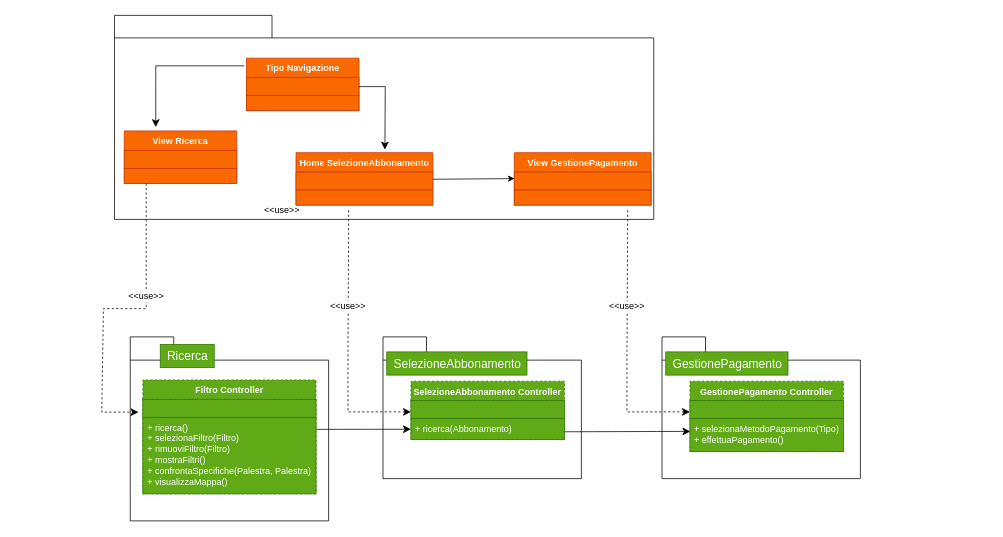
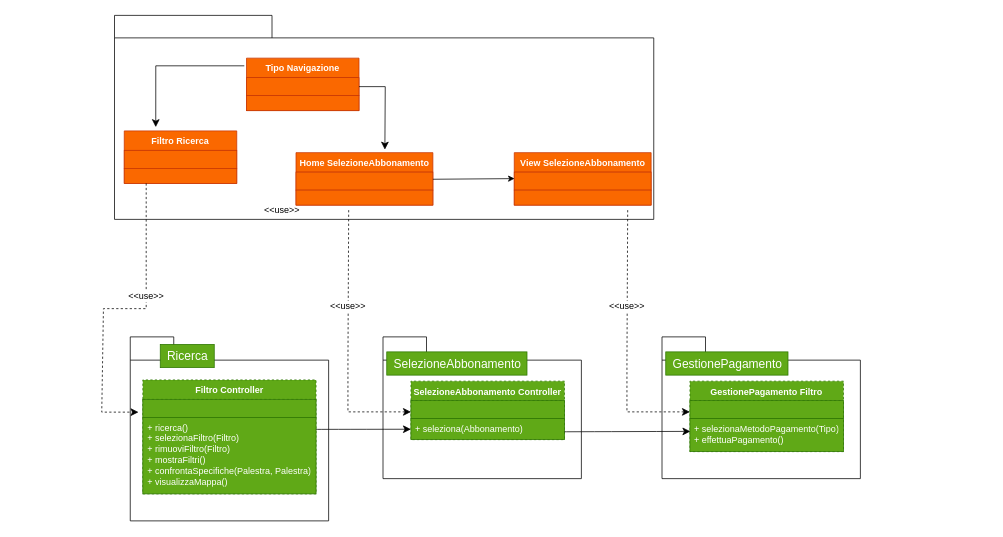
- <mxCell id="36" value="&lt;font color=&quot;#ffffff&quot;&gt;View Ricerca&lt;/font&gt;" style="swimlane;fontStyle=1;align=center;verticalAlign=top;childLayout=stackLayout;horizontal=1;startSize=26;horizontalStack=0;resizeParent=1;resizeParentMax=0;resizeLast=0;collapsible=1;marginBottom=0;whiteSpace=wrap;html=1;fillColor=#fa6800;fontColor=#000000;strokeColor=#C73500;" parent="1" vertex="1"><mxGeometry x="165" y="174" width="150" height="70" as="geometry" /></mxCell>
+ <mxCell id="36" value="&lt;font color=&quot;#ffffff&quot;&gt;Filtro Ricerca&lt;/font&gt;" style="swimlane;fontStyle=1;align=center;verticalAlign=top;childLayout=stackLayout;horizontal=1;startSize=26;horizontalStack=0;resizeParent=1;resizeParentMax=0;resizeLast=0;collapsible=1;marginBottom=0;whiteSpace=wrap;html=1;fillColor=#fa6800;fontColor=#000000;strokeColor=#C73500;" parent="1" vertex="1"><mxGeometry x="165" y="174" width="150" height="70" as="geometry" /></mxCell>
- <mxCell id="44" value="&lt;font color=&quot;#ffffff&quot;&gt;View GestionePagamento&lt;/font&gt;" style="swimlane;fontStyle=1;align=center;verticalAlign=top;childLayout=stackLayout;horizontal=1;startSize=26;horizontalStack=0;resizeParent=1;resizeParentMax=0;resizeLast=0;collapsible=1;marginBottom=0;whiteSpace=wrap;html=1;fillColor=#fa6800;fontColor=#000000;strokeColor=#C73500;" parent="1" vertex="1"><mxGeometry x="685" y="203" width="182.5" height="70" as="geometry" /></mxCell>
+ <mxCell id="44" value="&lt;font color=&quot;#ffffff&quot;&gt;View SelezioneAbbonamento&lt;/font&gt;" style="swimlane;fontStyle=1;align=center;verticalAlign=top;childLayout=stackLayout;horizontal=1;startSize=26;horizontalStack=0;resizeParent=1;resizeParentMax=0;resizeLast=0;collapsible=1;marginBottom=0;whiteSpace=wrap;html=1;fillColor=#fa6800;fontColor=#000000;strokeColor=#C73500;" parent="1" vertex="1"><mxGeometry x="685" y="203" width="182.5" height="70" as="geometry" /></mxCell>
- <mxCell id="21" value="GestionePagamento Controller" style="swimlane;fontStyle=1;align=center;verticalAlign=top;childLayout=stackLayout;horizontal=1;startSize=26;horizontalStack=0;resizeParent=1;resizeParentMax=0;resizeLast=0;collapsible=1;marginBottom=0;whiteSpace=wrap;html=1;fillColor=#60a917;fontColor=#ffffff;strokeColor=#2D7600;dashed=1;" parent="1" vertex="1"><mxGeometry x="919.25" y="507.67" width="204.75" height="94" as="geometry" /></mxCell>
+ <mxCell id="21" value="GestionePagamento Filtro" style="swimlane;fontStyle=1;align=center;verticalAlign=top;childLayout=stackLayout;horizontal=1;startSize=26;horizontalStack=0;resizeParent=1;resizeParentMax=0;resizeLast=0;collapsible=1;marginBottom=0;whiteSpace=wrap;html=1;fillColor=#60a917;fontColor=#ffffff;strokeColor=#2D7600;dashed=1;" parent="1" vertex="1"><mxGeometry x="919.25" y="507.67" width="204.75" height="94" as="geometry" /></mxCell>
- <mxCell id="15" value="+ ricerca(Abbonamento)" style="text;strokeColor=#2D7600;fillColor=#60a917;align=left;verticalAlign=top;spacingLeft=4;spacingRight=4;overflow=hidden;rotatable=0;points=[[0,0.5],[1,0.5]];portConstraint=eastwest;whiteSpace=wrap;html=1;fontColor=#ffffff;" parent="12" vertex="1"><mxGeometry y="50" width="204.75" height="28" as="geometry" /></mxCell>
+ <mxCell id="15" value="+ seleziona(Abbonamento)" style="text;strokeColor=#2D7600;fillColor=#60a917;align=left;verticalAlign=top;spacingLeft=4;spacingRight=4;overflow=hidden;rotatable=0;points=[[0,0.5],[1,0.5]];portConstraint=eastwest;whiteSpace=wrap;html=1;fontColor=#ffffff;" parent="12" vertex="1"><mxGeometry y="50" width="204.75" height="28" as="geometry" /></mxCell>
